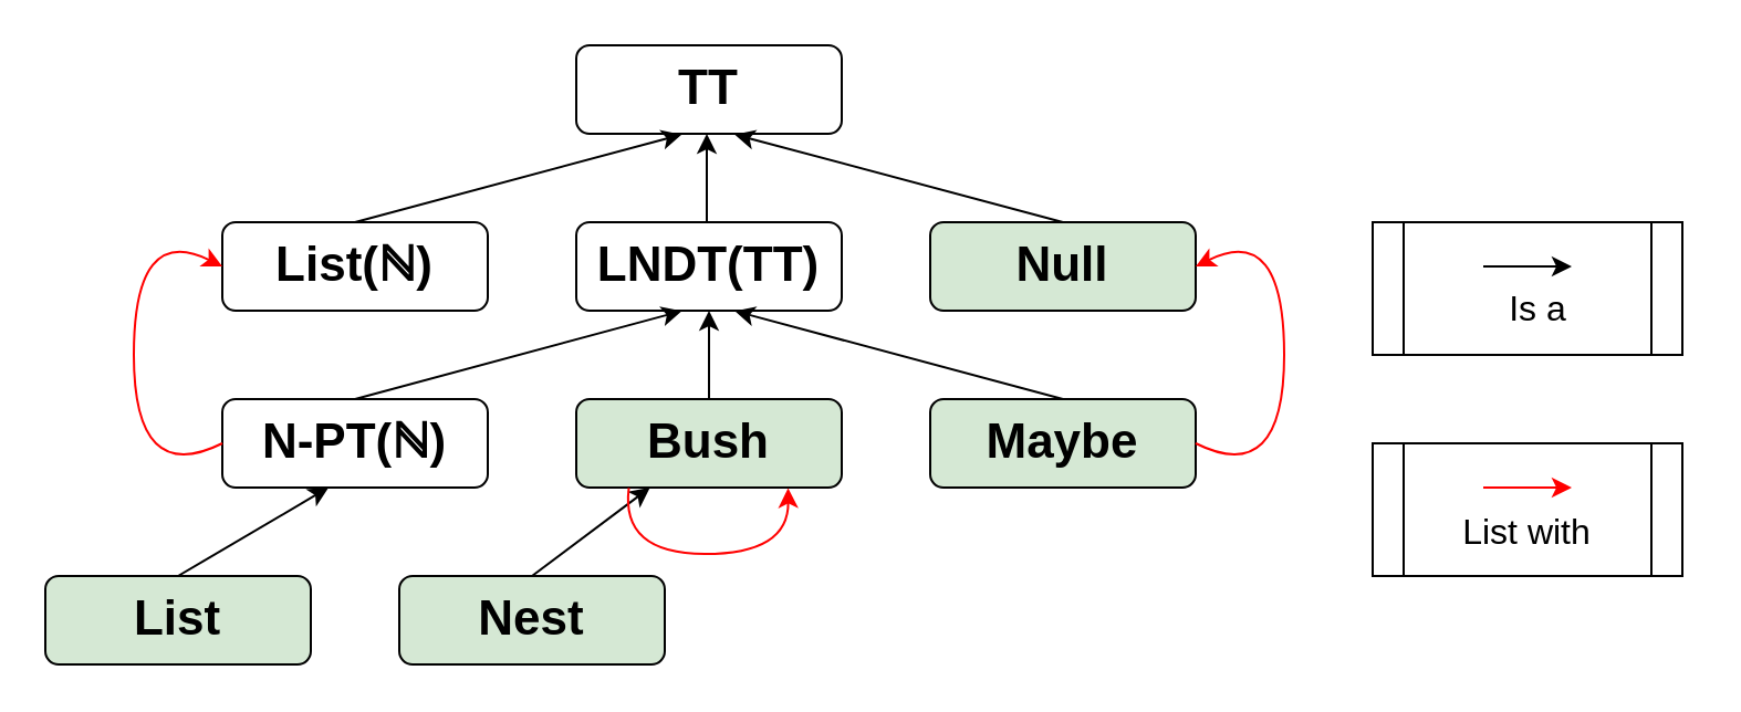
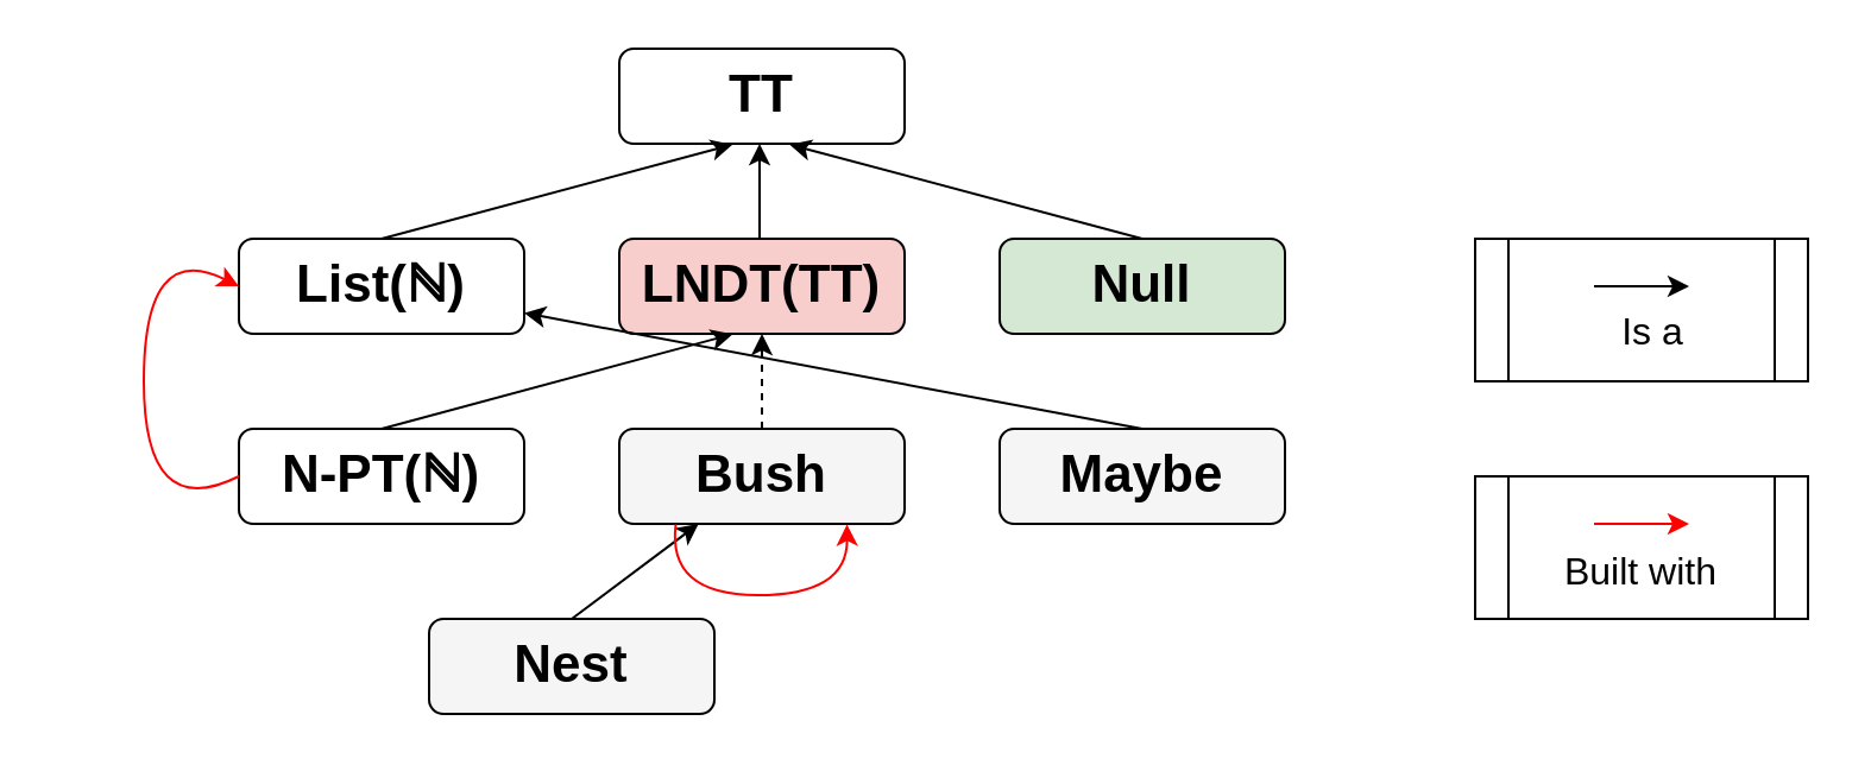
- <mxCell id="7" value="LNDT(TT)" style="rounded=1;whiteSpace=wrap;html=1;fontSize=22;fontStyle=1" parent="1" vertex="1"><mxGeometry x="260" y="100" width="120" height="40" as="geometry" /></mxCell>
+ <mxCell id="7" value="LNDT(TT)" style="rounded=1;whiteSpace=wrap;html=1;fontSize=22;fontStyle=1;fillColor=#f8cecc;" parent="1" vertex="1"><mxGeometry x="260" y="100" width="120" height="40" as="geometry" /></mxCell>
- <mxCell id="15" value="" style="endArrow=classic;html=1;fontSize=30;exitX=0.5;exitY=0;exitDx=0;exitDy=0;entryX=0.597;entryY=1.004;entryDx=0;entryDy=0;entryPerimeter=0;" parent="1" source="5" target="7" edge="1"><mxGeometry width="50" height="50" relative="1" as="geometry"><mxPoint x="20" y="610" as="sourcePoint" /><mxPoint x="70" y="560" as="targetPoint" /></mxGeometry></mxCell>
+ <mxCell id="15" value="" style="endArrow=classic;html=1;fontSize=30;exitX=0.5;exitY=0;exitDx=0;exitDy=0;" parent="1" source="5" target="9" edge="1"><mxGeometry width="50" height="50" relative="1" as="geometry"><mxPoint x="20" y="610" as="sourcePoint" /><mxPoint x="70" y="560" as="targetPoint" /></mxGeometry></mxCell>
- <mxCell id="20" value="" style="curved=1;endArrow=classic;html=1;strokeColor=#FF0000;fontSize=30;fontColor=#FF0000;entryX=1;entryY=0.5;entryDx=0;entryDy=0;exitX=1;exitY=0.5;exitDx=0;exitDy=0;" parent="1" source="5" target="10" edge="1"><mxGeometry width="50" height="50" relative="1" as="geometry"><mxPoint x="540" y="340" as="sourcePoint" /><mxPoint x="590" y="290" as="targetPoint" /><Array as="points"><mxPoint x="580" y="220" /><mxPoint x="580" y="100" /></Array></mxGeometry></mxCell>
- <mxCell id="14" value="" style="endArrow=classic;html=1;fontSize=30;exitX=0.5;exitY=0;exitDx=0;exitDy=0;" parent="1" source="4" target="7" edge="1"><mxGeometry width="50" height="50" relative="1" as="geometry"><mxPoint x="20" y="610" as="sourcePoint" /><mxPoint x="70" y="560" as="targetPoint" /></mxGeometry></mxCell>
+ <mxCell id="14" value="" style="endArrow=classic;html=1;fontSize=30;exitX=0.5;exitY=0;exitDx=0;exitDy=0;dashed=1;" parent="1" source="4" target="7" edge="1"><mxGeometry width="50" height="50" relative="1" as="geometry"><mxPoint x="20" y="610" as="sourcePoint" /><mxPoint x="70" y="560" as="targetPoint" /></mxGeometry></mxCell>
- <mxCell id="4" value="Bush" style="rounded=1;whiteSpace=wrap;html=1;fontSize=22;fontStyle=1;fillColor=#d5e8d4;strokeColor=#000000;" parent="1" vertex="1"><mxGeometry x="260" y="180" width="120" height="40" as="geometry" /></mxCell>
+ <mxCell id="4" value="Bush" style="rounded=1;whiteSpace=wrap;html=1;fontSize=22;fontStyle=1;fillColor=#f5f5f5;strokeColor=#000000;" parent="1" vertex="1"><mxGeometry x="260" y="180" width="120" height="40" as="geometry" /></mxCell>
- <mxCell id="5" value="Maybe" style="rounded=1;whiteSpace=wrap;html=1;fontSize=22;fontStyle=1;fillColor=#d5e8d4;strokeColor=#000000;" parent="1" vertex="1"><mxGeometry x="420" y="180" width="120" height="40" as="geometry" /></mxCell>
+ <mxCell id="5" value="Maybe" style="rounded=1;whiteSpace=wrap;html=1;fontSize=22;fontStyle=1;fillColor=#f5f5f5;strokeColor=#000000;" parent="1" vertex="1"><mxGeometry x="420" y="180" width="120" height="40" as="geometry" /></mxCell>
- <mxCell id="27" value="&lt;div&gt;List with&lt;/div&gt;" style="text;html=1;strokeColor=none;fillColor=none;align=center;verticalAlign=middle;whiteSpace=wrap;rounded=0;fontSize=16;" parent="1" vertex="1"><mxGeometry x="615" y="230" width="150" height="20" as="geometry" /></mxCell>
+ <mxCell id="27" value="&lt;div&gt;Built with&lt;/div&gt;" style="text;html=1;strokeColor=none;fillColor=none;align=center;verticalAlign=middle;whiteSpace=wrap;rounded=0;fontSize=16;" parent="1" vertex="1"><mxGeometry x="615" y="230" width="150" height="20" as="geometry" /></mxCell>
- <mxCell id="11" value="" style="endArrow=classic;html=1;fontSize=30;exitX=0.5;exitY=0;exitDx=0;exitDy=0;entryX=0.4;entryY=1;entryDx=0;entryDy=0;entryPerimeter=0;" parent="1" source="2" target="6" edge="1"><mxGeometry width="50" height="50" relative="1" as="geometry"><mxPoint x="20" y="610" as="sourcePoint" /><mxPoint x="70" y="560" as="targetPoint" /></mxGeometry></mxCell>
- <mxCell id="2" value="&lt;font style=&quot;font-size: 22px;&quot;&gt;List&lt;/font&gt;" style="rounded=1;whiteSpace=wrap;html=1;fontStyle=1;fillColor=#d5e8d4;strokeColor=#000000;fontSize=22;" parent="1" vertex="1"><mxGeometry x="20" y="260" width="120" height="40" as="geometry" /></mxCell>
- <mxCell id="3" value="Nest" style="rounded=1;whiteSpace=wrap;html=1;fontSize=22;fontStyle=1;fillColor=#d5e8d4;strokeColor=#000000;" parent="1" vertex="1"><mxGeometry x="180" y="260" width="120" height="40" as="geometry" /></mxCell>
+ <mxCell id="3" value="Nest" style="rounded=1;whiteSpace=wrap;html=1;fontSize=22;fontStyle=1;fillColor=#f5f5f5;strokeColor=#000000;" parent="1" vertex="1"><mxGeometry x="180" y="260" width="120" height="40" as="geometry" /></mxCell>
